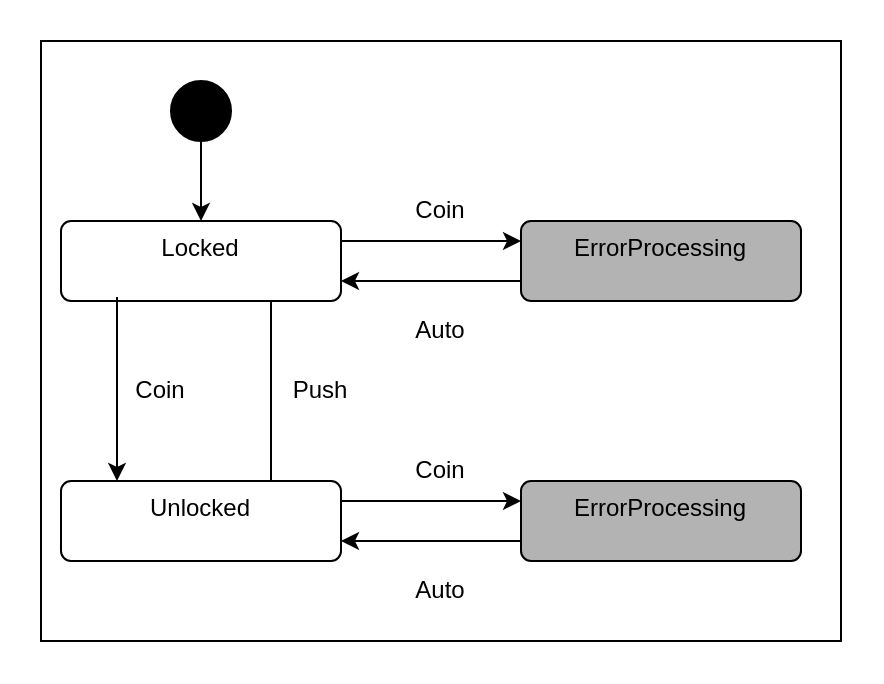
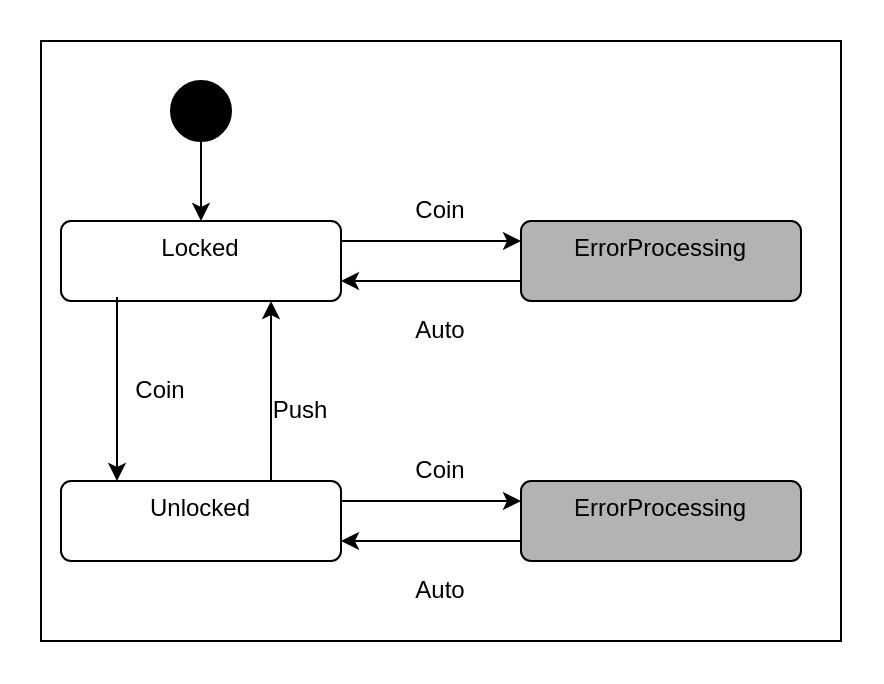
- <mxCell id="9" value="" style="edgeStyle=none;orthogonalLoop=1;jettySize=auto;html=1;exitX=0.75;exitY=0;exitDx=0;exitDy=0;entryX=0.75;entryY=1;entryDx=0;entryDy=0;endArrow=none;" parent="1" source="4" target="3" edge="1"><mxGeometry width="80" relative="1" as="geometry"><mxPoint x="250" y="270" as="sourcePoint" /><mxPoint x="330" y="270" as="targetPoint" /><Array as="points" /></mxGeometry></mxCell>
+ <mxCell id="9" value="" style="edgeStyle=none;orthogonalLoop=1;jettySize=auto;html=1;exitX=0.75;exitY=0;exitDx=0;exitDy=0;entryX=0.75;entryY=1;entryDx=0;entryDy=0;" parent="1" source="4" target="3" edge="1"><mxGeometry width="80" relative="1" as="geometry"><mxPoint x="250" y="270" as="sourcePoint" /><mxPoint x="330" y="270" as="targetPoint" /><Array as="points" /></mxGeometry></mxCell>
- <mxCell id="10" value="Push" style="text;strokeColor=none;align=center;fillColor=none;html=1;verticalAlign=middle;whiteSpace=wrap;rounded=0;" parent="1" vertex="1"><mxGeometry x="130" y="180" width="60" height="30" as="geometry" /></mxCell>
+ <mxCell id="10" value="Push" style="text;strokeColor=none;align=center;fillColor=none;html=1;verticalAlign=middle;whiteSpace=wrap;rounded=0;" parent="1" vertex="1"><mxGeometry x="120" y="190" width="60" height="30" as="geometry" /></mxCell>
